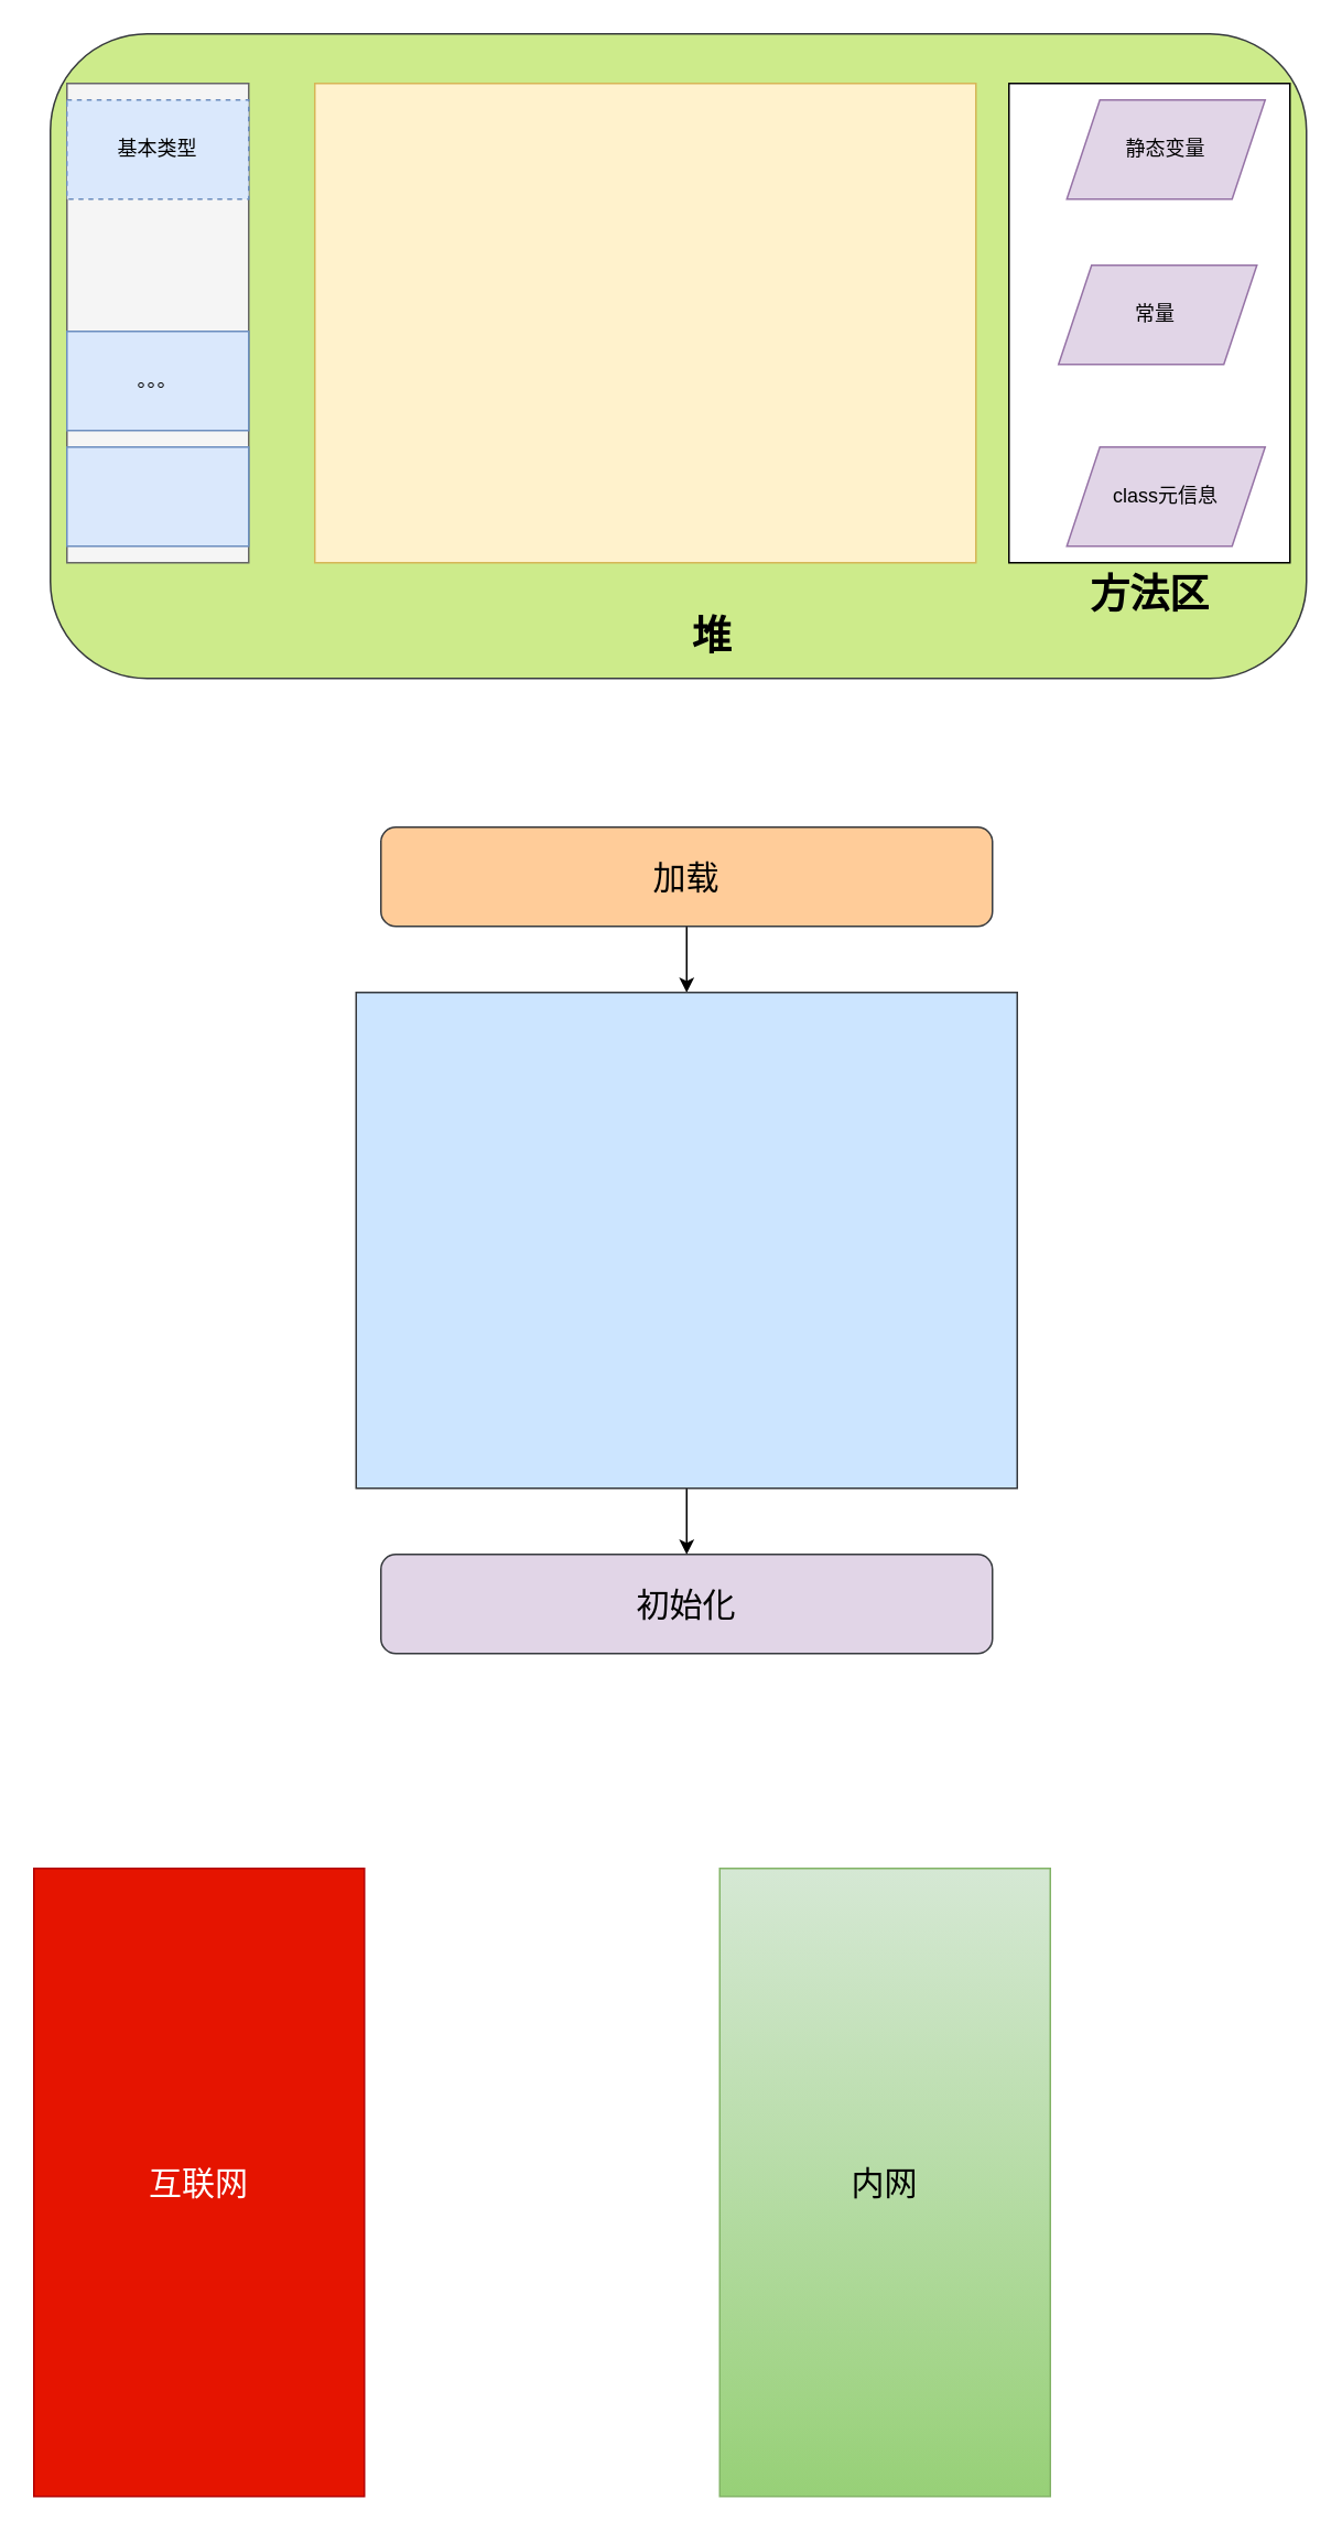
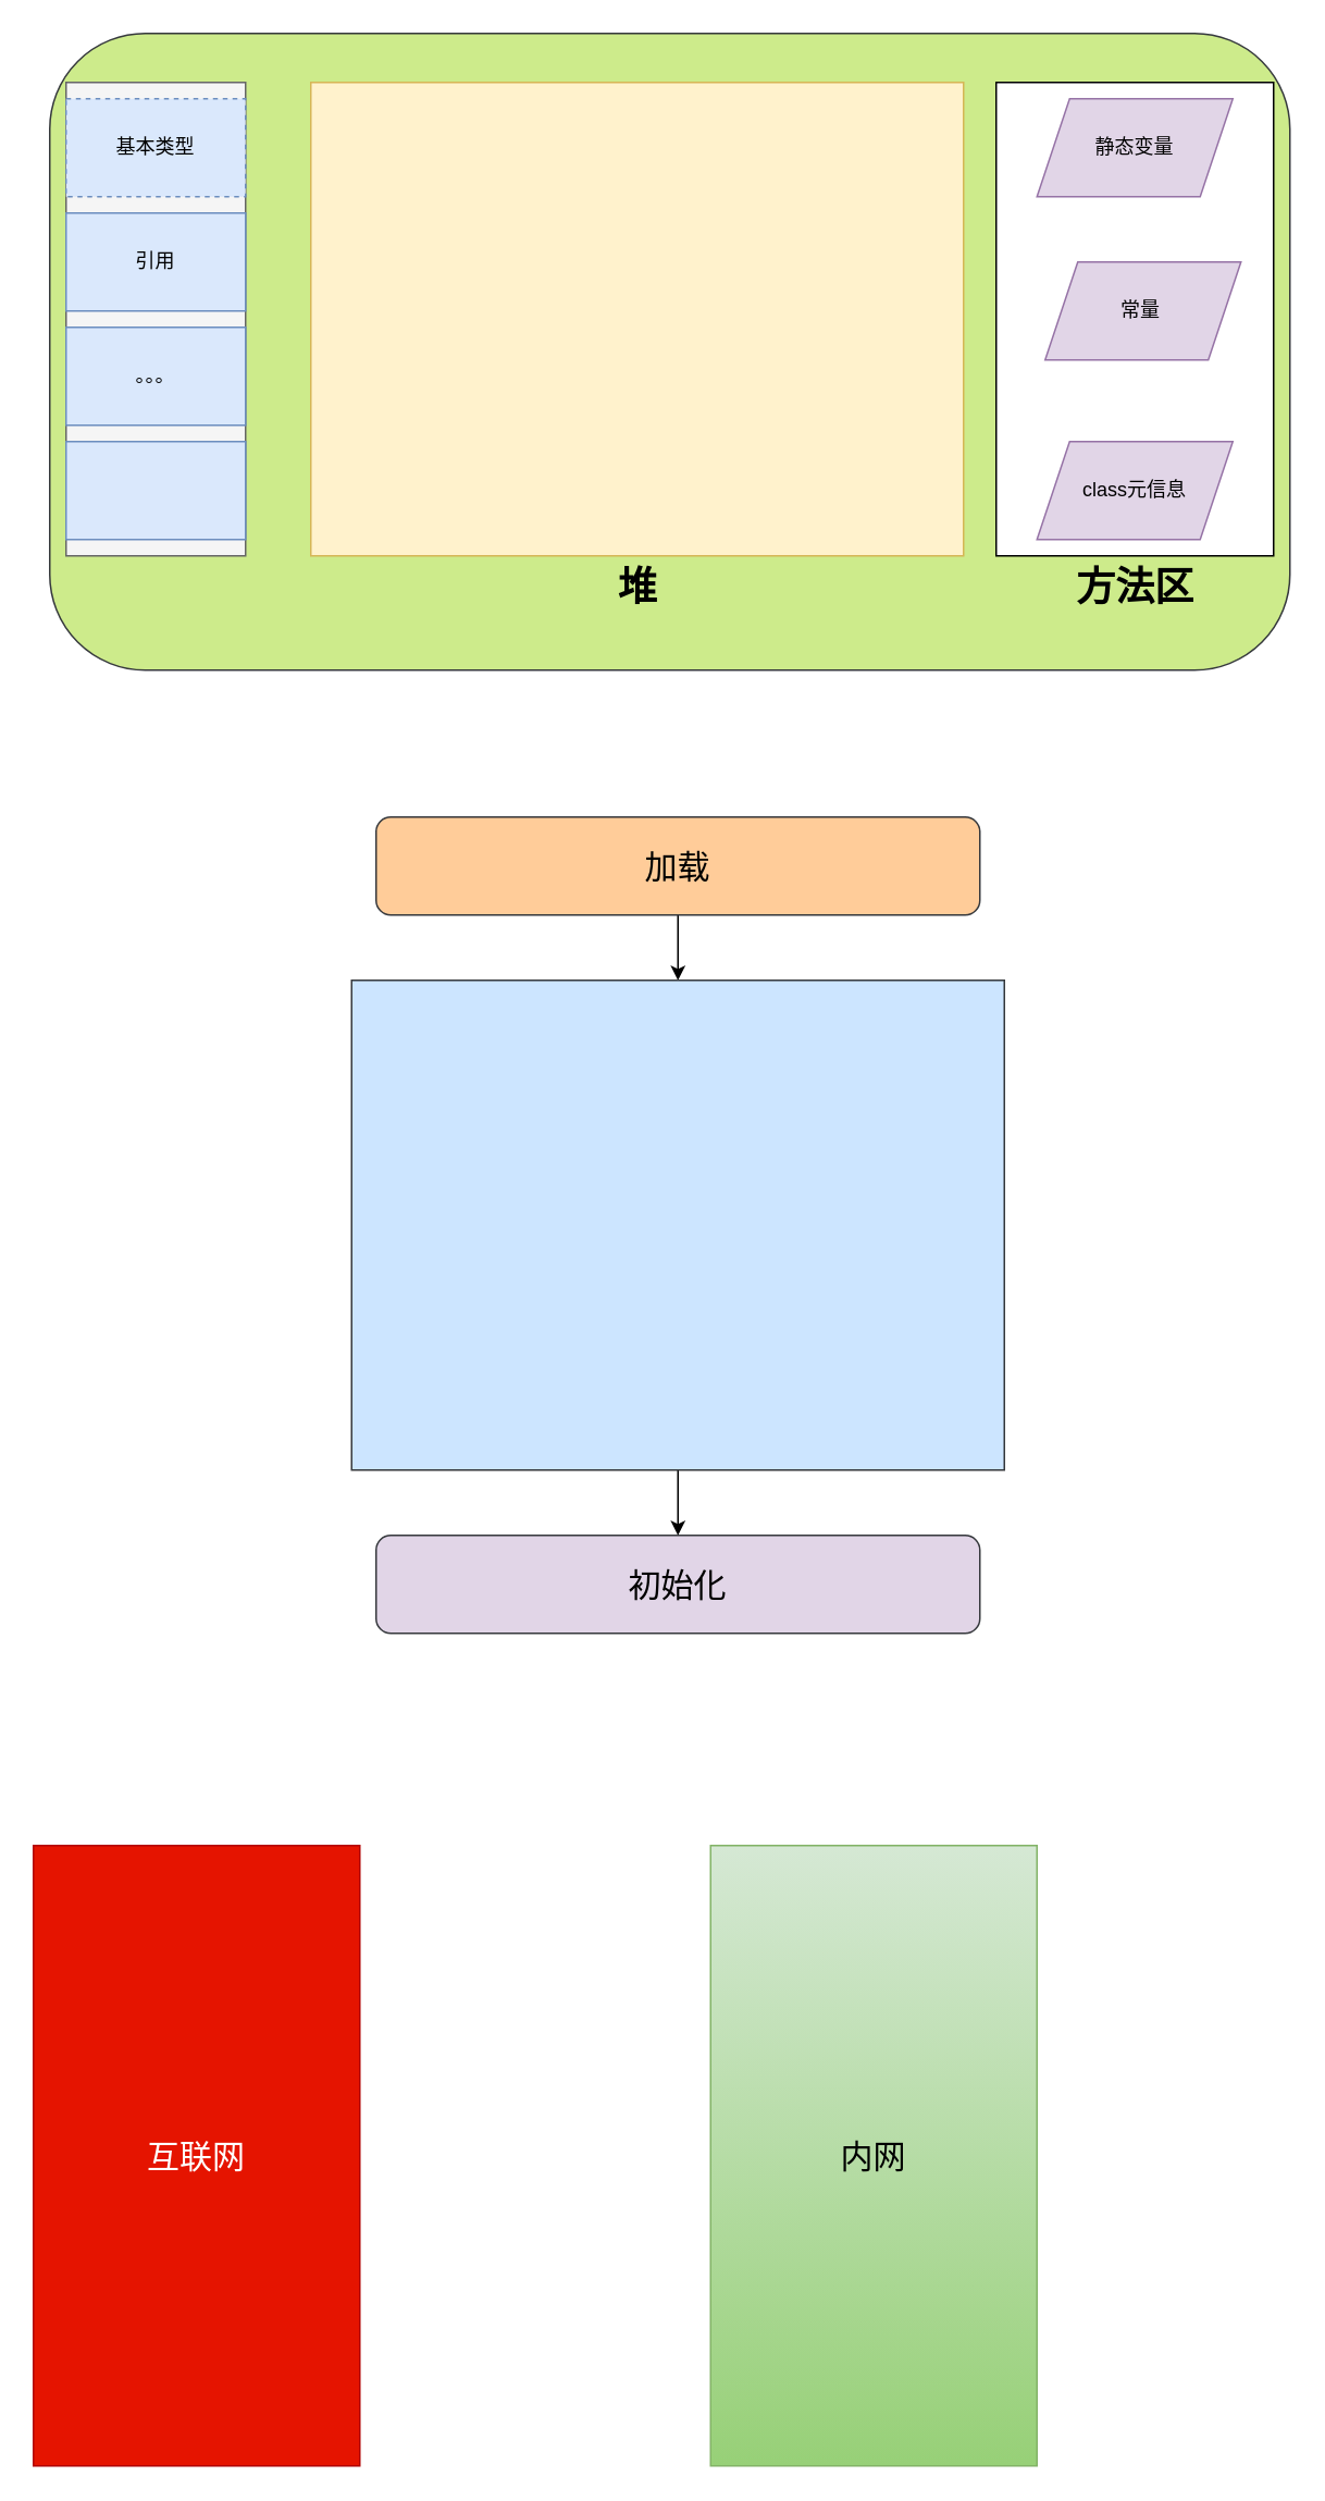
- <mxCell id="12" value="静态变量" style="shape=parallelogram;perimeter=parallelogramPerimeter;whiteSpace=wrap;html=1;fixedSize=1;fillColor=#e1d5e7;strokeColor=#9673a6;" vertex="1" parent="1"><mxGeometry x="645" y="60" width="120" height="60" as="geometry" /></mxCell>
+ <mxCell id="12" value="静态变量" style="shape=parallelogram;perimeter=parallelogramPerimeter;whiteSpace=wrap;html=1;fixedSize=1;fillColor=#e1d5e7;strokeColor=#9673a6;" vertex="1" parent="1"><mxGeometry x="635" y="60" width="120" height="60" as="geometry" /></mxCell>
+ <mxCell id="5" value="引用" style="rounded=0;whiteSpace=wrap;html=1;fillColor=#dae8fc;strokeColor=#6c8ebf;" vertex="1" parent="1"><mxGeometry x="40" y="130" width="110" height="60" as="geometry" /></mxCell>
- <mxCell id="14" value="class元信息" style="shape=parallelogram;perimeter=parallelogramPerimeter;whiteSpace=wrap;html=1;fixedSize=1;fillColor=#e1d5e7;strokeColor=#9673a6;" vertex="1" parent="1"><mxGeometry x="645" y="270" width="120" height="60" as="geometry" /></mxCell>
+ <mxCell id="14" value="class元信息" style="shape=parallelogram;perimeter=parallelogramPerimeter;whiteSpace=wrap;html=1;fixedSize=1;fillColor=#e1d5e7;strokeColor=#9673a6;" vertex="1" parent="1"><mxGeometry x="635" y="270" width="120" height="60" as="geometry" /></mxCell>
- <mxCell id="9" value="堆" style="text;strokeColor=none;fillColor=none;html=1;fontSize=24;fontStyle=1;verticalAlign=middle;align=center;" vertex="1" parent="1"><mxGeometry x="380" y="365" width="100" height="40" as="geometry" /></mxCell>
+ <mxCell id="9" value="堆" style="text;strokeColor=none;fillColor=none;html=1;fontSize=24;fontStyle=1;verticalAlign=middle;align=center;" vertex="1" parent="1"><mxGeometry x="340" y="340" width="100" height="40" as="geometry" /></mxCell>
